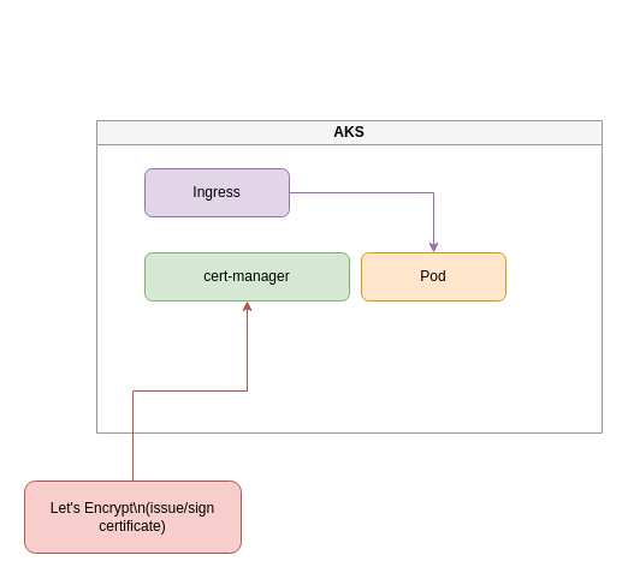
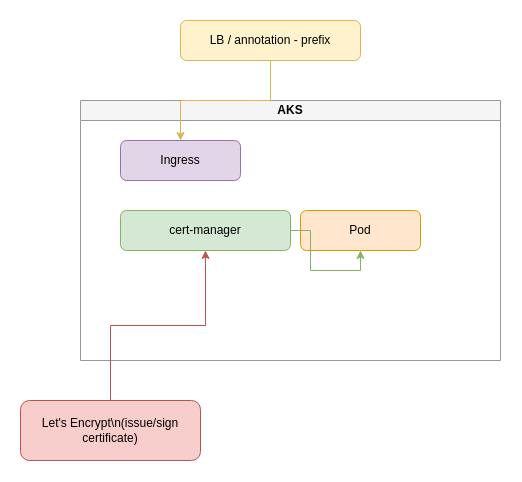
+ <mxCell id="2" value="LB / annotation - prefix" style="rounded=1;whiteSpace=wrap;html=1;fillColor=#fff2cc;strokeColor=#d6b656;" parent="1" vertex="1"><mxGeometry x="180" y="20" width="180" height="40" as="geometry" /></mxCell>
+ <mxCell id="10" style="edgeStyle=orthogonalEdgeStyle;rounded=0;orthogonalLoop=1;jettySize=auto;html=1;strokeColor=#d6b656;" parent="1" source="2" target="4" edge="1"><mxGeometry relative="1" as="geometry" /></mxCell>
- <mxCell id="7" style="edgeStyle=orthogonalEdgeStyle;rounded=0;orthogonalLoop=1;jettySize=auto;html=1;strokeColor=#9673a6;" parent="3" source="4" target="6" edge="1"><mxGeometry relative="1" as="geometry" /></mxCell>
+ <mxCell id="8" style="edgeStyle=orthogonalEdgeStyle;rounded=0;orthogonalLoop=1;jettySize=auto;html=1;strokeColor=#82b366;entryX=0.5;entryY=1;entryDx=0;entryDy=0;" parent="3" source="5" target="6" edge="1"><mxGeometry relative="1" as="geometry" /></mxCell>
